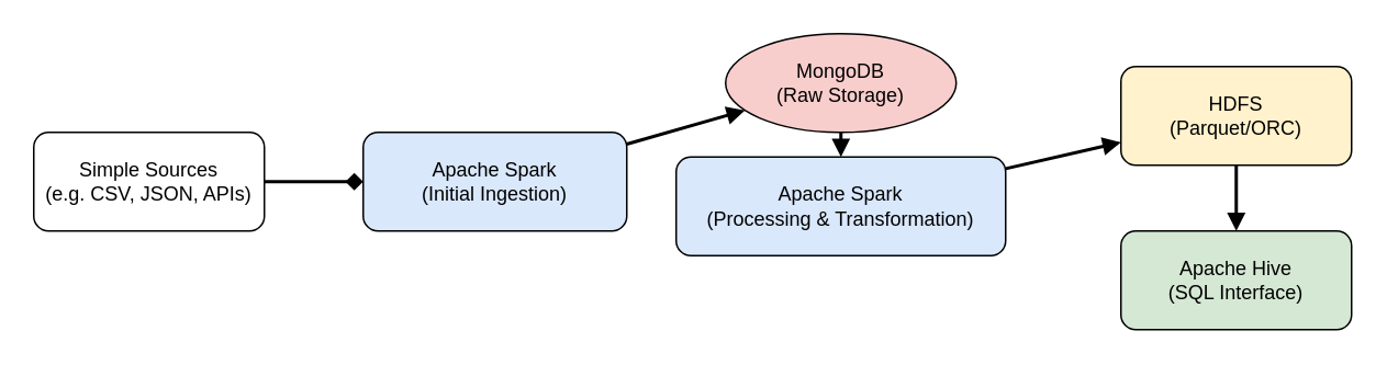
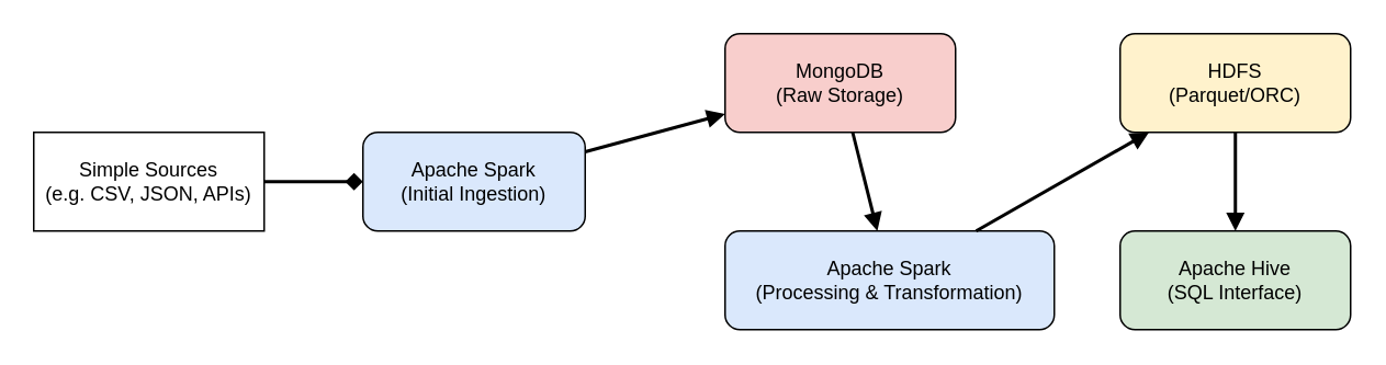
- <mxCell id="4" value="MongoDB&#10;(Raw Storage)" style="ellipse;whiteSpace=wrap;html=1;fillColor=#f8cecc;" vertex="1" parent="1"><mxGeometry x="440" y="20" width="140" height="60" as="geometry" /></mxCell>
+ <mxCell id="4" value="MongoDB&#10;(Raw Storage)" style="rounded=1;whiteSpace=wrap;html=1;fillColor=#f8cecc;" vertex="1" parent="1"><mxGeometry x="440" y="20" width="140" height="60" as="geometry" /></mxCell>
- <mxCell id="6" value="HDFS&#10;(Parquet/ORC)" style="rounded=1;whiteSpace=wrap;html=1;fillColor=#fff2cc;" vertex="1" parent="1"><mxGeometry x="680" y="40" width="140" height="60" as="geometry" /></mxCell>
+ <mxCell id="6" value="HDFS&#10;(Parquet/ORC)" style="rounded=1;whiteSpace=wrap;html=1;fillColor=#fff2cc;" vertex="1" parent="1"><mxGeometry x="680" y="20" width="140" height="60" as="geometry" /></mxCell>
- <mxCell id="2" value="Simple Sources&#10;(e.g. CSV, JSON, APIs)" style="rounded=1;whiteSpace=wrap;html=1;" vertex="1" parent="1"><mxGeometry x="20" y="80" width="140" height="60" as="geometry" /></mxCell>
+ <mxCell id="2" value="Simple Sources&#10;(e.g. CSV, JSON, APIs)" style="whiteSpace=wrap;html=1;rounded=0;" vertex="1" parent="1"><mxGeometry x="20" y="80" width="140" height="60" as="geometry" /></mxCell>
- <mxCell id="3" value="Apache Spark&#10;(Initial Ingestion)" style="rounded=1;whiteSpace=wrap;html=1;fillColor=#dae8fc;" vertex="1" parent="1"><mxGeometry x="220" y="80" width="160" height="60" as="geometry" /></mxCell>
+ <mxCell id="3" value="Apache Spark&#10;(Initial Ingestion)" style="rounded=1;whiteSpace=wrap;html=1;fillColor=#dae8fc;" vertex="1" parent="1"><mxGeometry x="220" y="80" width="135" height="60" as="geometry" /></mxCell>
- <mxCell id="5" value="Apache Spark&#10;(Processing &amp; Transformation)" style="rounded=1;whiteSpace=wrap;html=1;fillColor=#dae8fc;" vertex="1" parent="1"><mxGeometry x="410" y="95" width="200" height="60" as="geometry" /></mxCell>
+ <mxCell id="5" value="Apache Spark&#10;(Processing &amp; Transformation)" style="rounded=1;whiteSpace=wrap;html=1;fillColor=#dae8fc;" vertex="1" parent="1"><mxGeometry x="440" y="140" width="200" height="60" as="geometry" /></mxCell>
